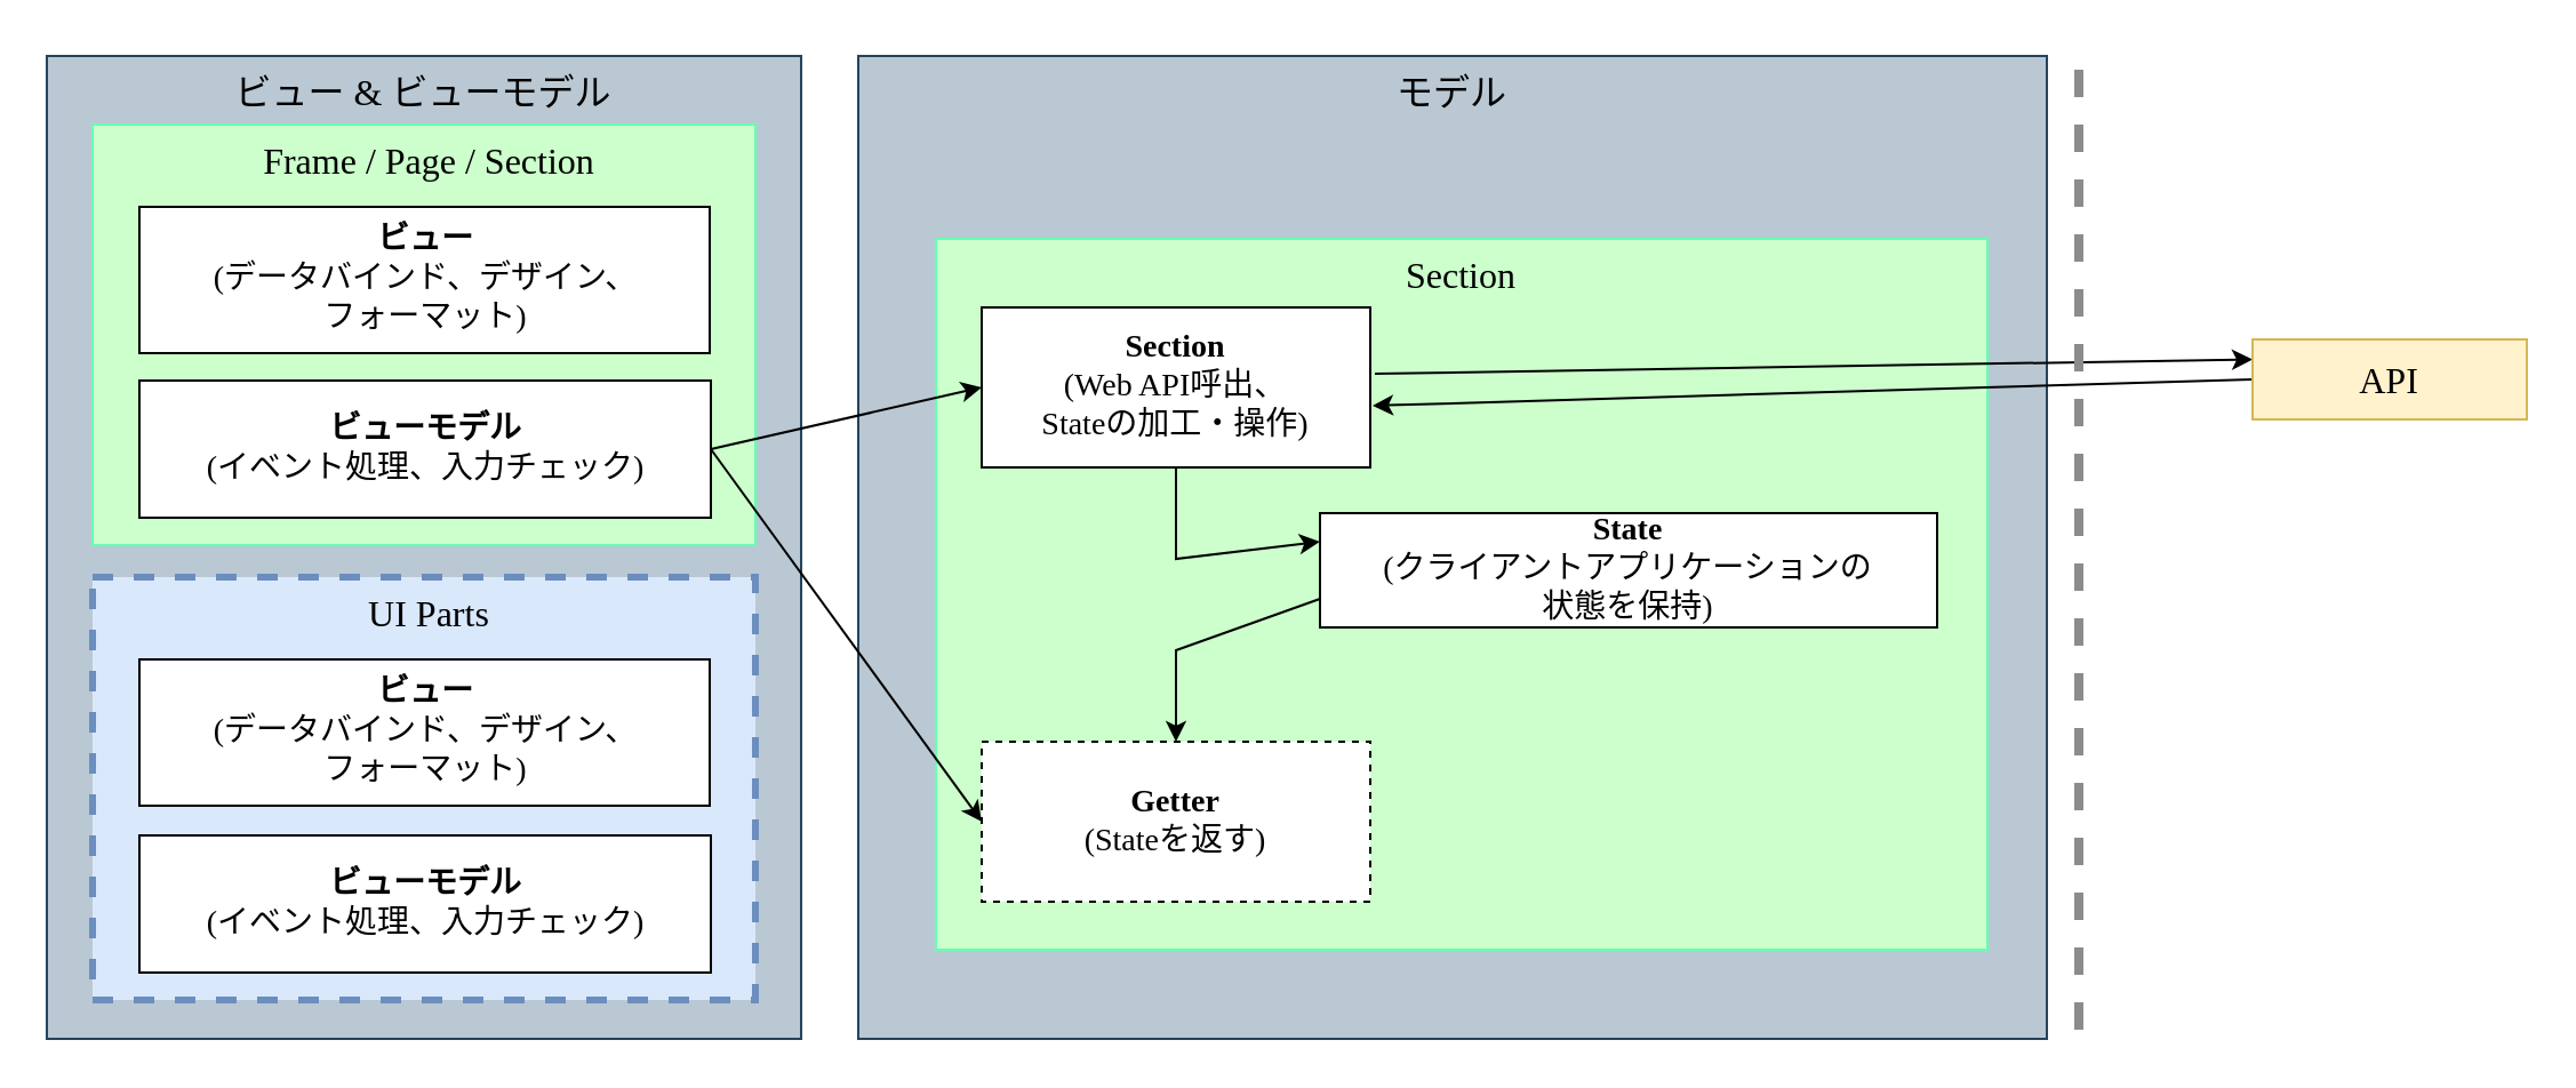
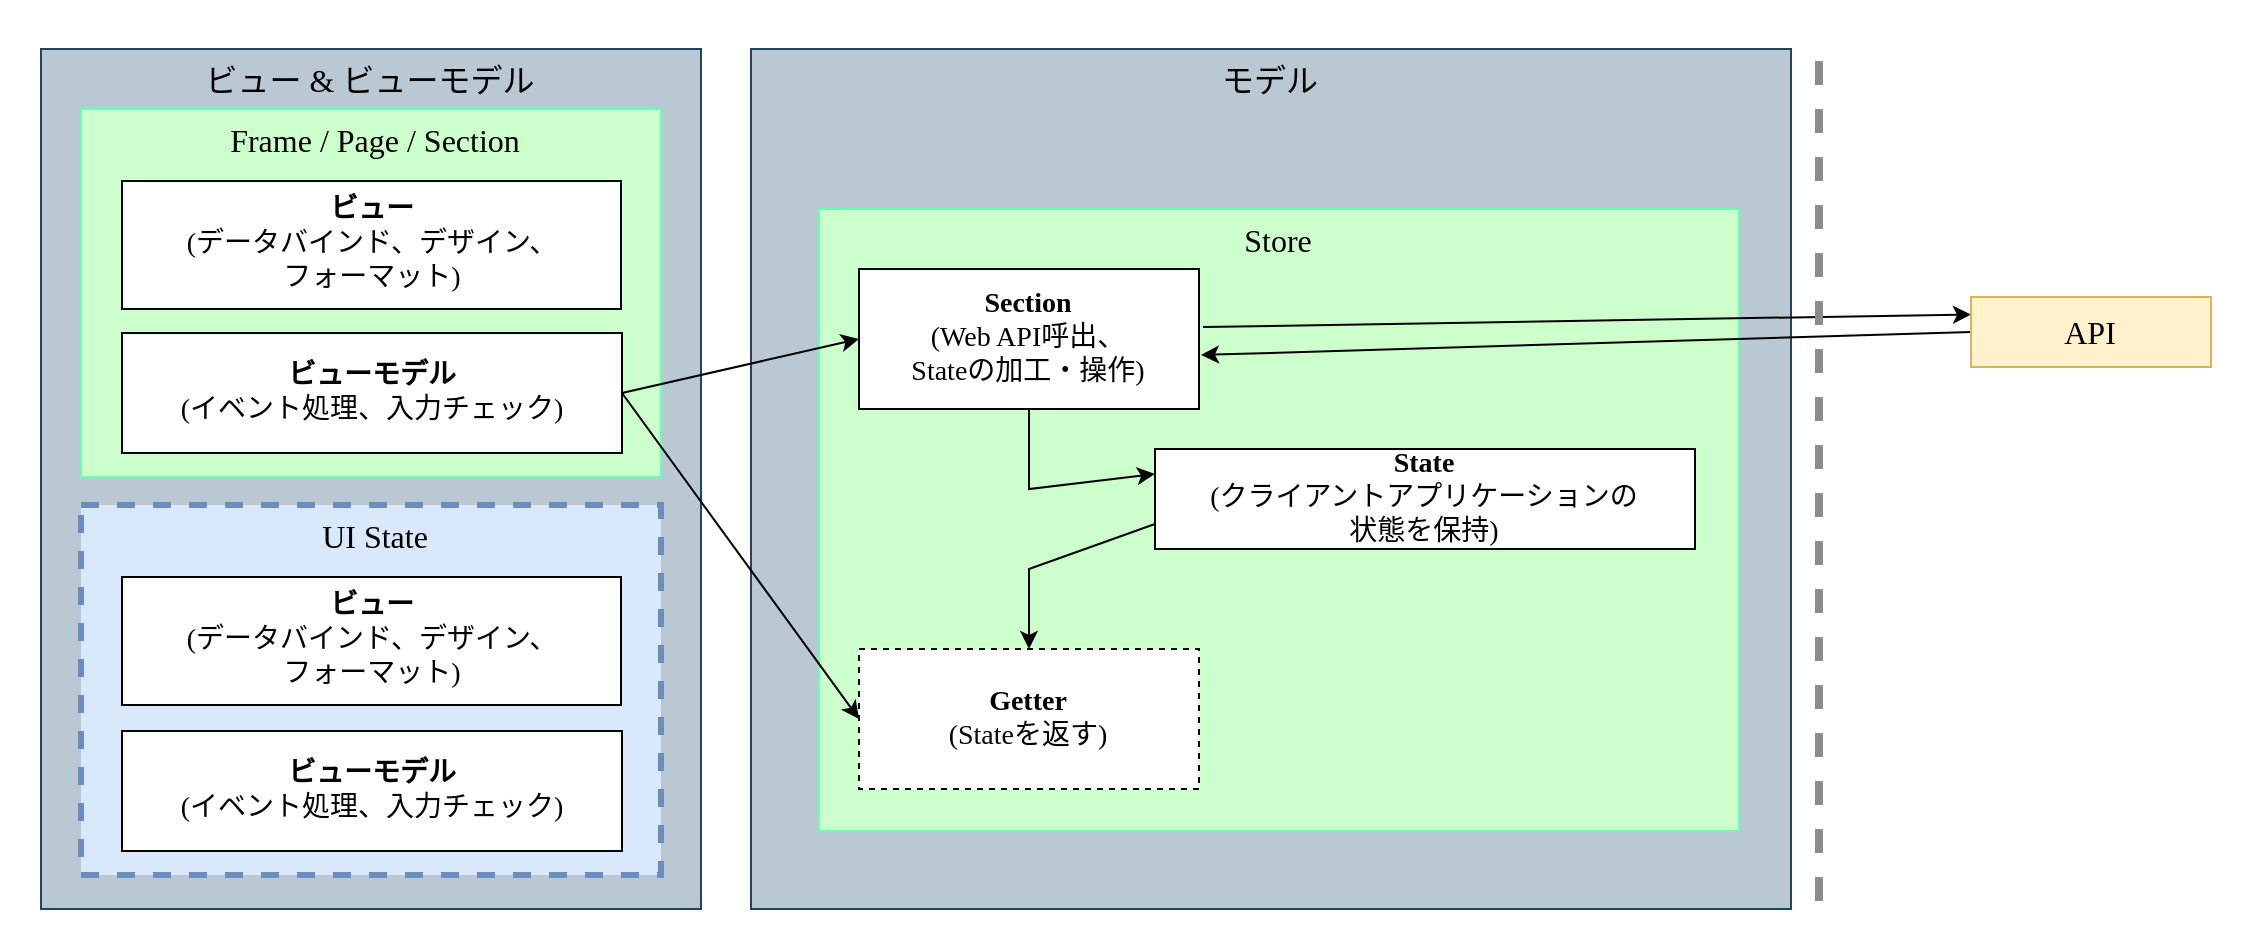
- <mxCell id="5" value="Section" style="rounded=0;whiteSpace=wrap;html=1;fontSize=16;verticalAlign=top;fillColor=#CCFFCC;strokeColor=#66FFB3;gradientColor=none;fontColor=#000000;fontFamily=Noto Sans JP;fontSource=https%3A%2F%2Ffonts.googleapis.com%2Fcss%3Ffamily%3DNoto%2BSans%2BJP;" parent="1" vertex="1"><mxGeometry x="409" y="104" width="460" height="311" as="geometry" /></mxCell>
+ <mxCell id="5" value="Store" style="rounded=0;whiteSpace=wrap;html=1;fontSize=16;verticalAlign=top;fillColor=#CCFFCC;strokeColor=#66FFB3;gradientColor=none;fontColor=#000000;fontFamily=Noto Sans JP;fontSource=https%3A%2F%2Ffonts.googleapis.com%2Fcss%3Ffamily%3DNoto%2BSans%2BJP;" parent="1" vertex="1"><mxGeometry x="409" y="104" width="460" height="311" as="geometry" /></mxCell>
- <mxCell id="19" value="UI Parts" style="rounded=0;whiteSpace=wrap;html=1;align=center;spacingLeft=5;fillColor=#dae8fc;strokeColor=#6c8ebf;verticalAlign=top;fontSize=16;dashed=1;strokeWidth=3;fontFamily=Noto Sans JP;fontSource=https%3A%2F%2Ffonts.googleapis.com%2Fcss%3Ffamily%3DNoto%2BSans%2BJP;" parent="1" vertex="1"><mxGeometry x="40" y="252" width="290" height="185" as="geometry" /></mxCell>
+ <mxCell id="19" value="UI State" style="rounded=0;whiteSpace=wrap;html=1;align=center;spacingLeft=5;fillColor=#dae8fc;strokeColor=#6c8ebf;verticalAlign=top;fontSize=16;dashed=1;strokeWidth=3;fontFamily=Noto Sans JP;fontSource=https%3A%2F%2Ffonts.googleapis.com%2Fcss%3Ffamily%3DNoto%2BSans%2BJP;" parent="1" vertex="1"><mxGeometry x="40" y="252" width="290" height="185" as="geometry" /></mxCell>
